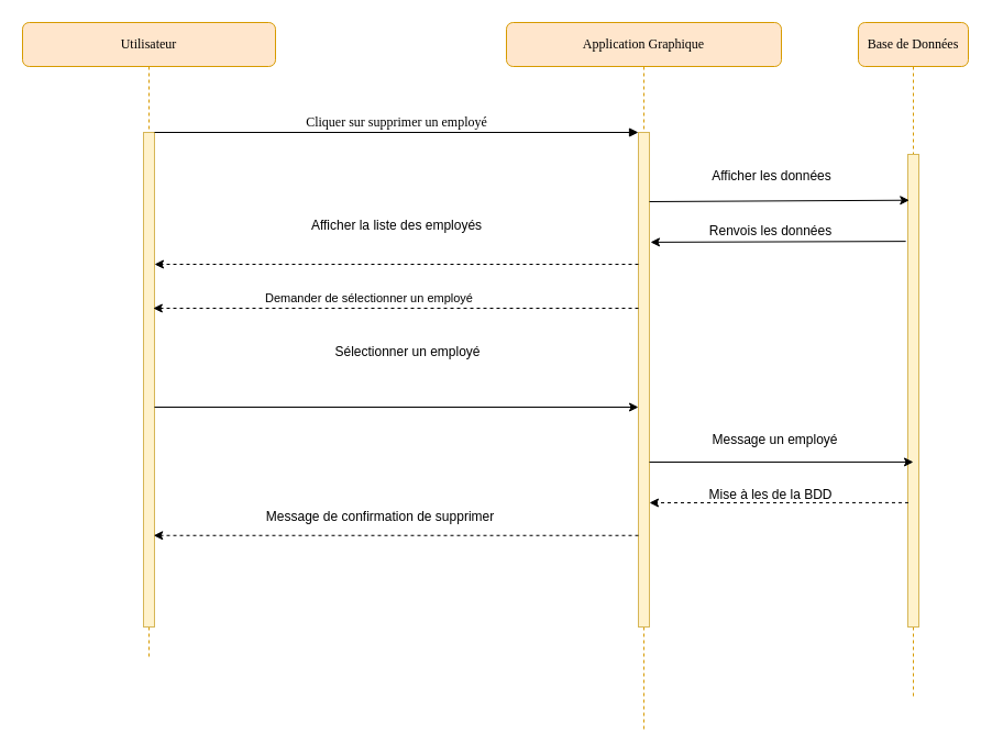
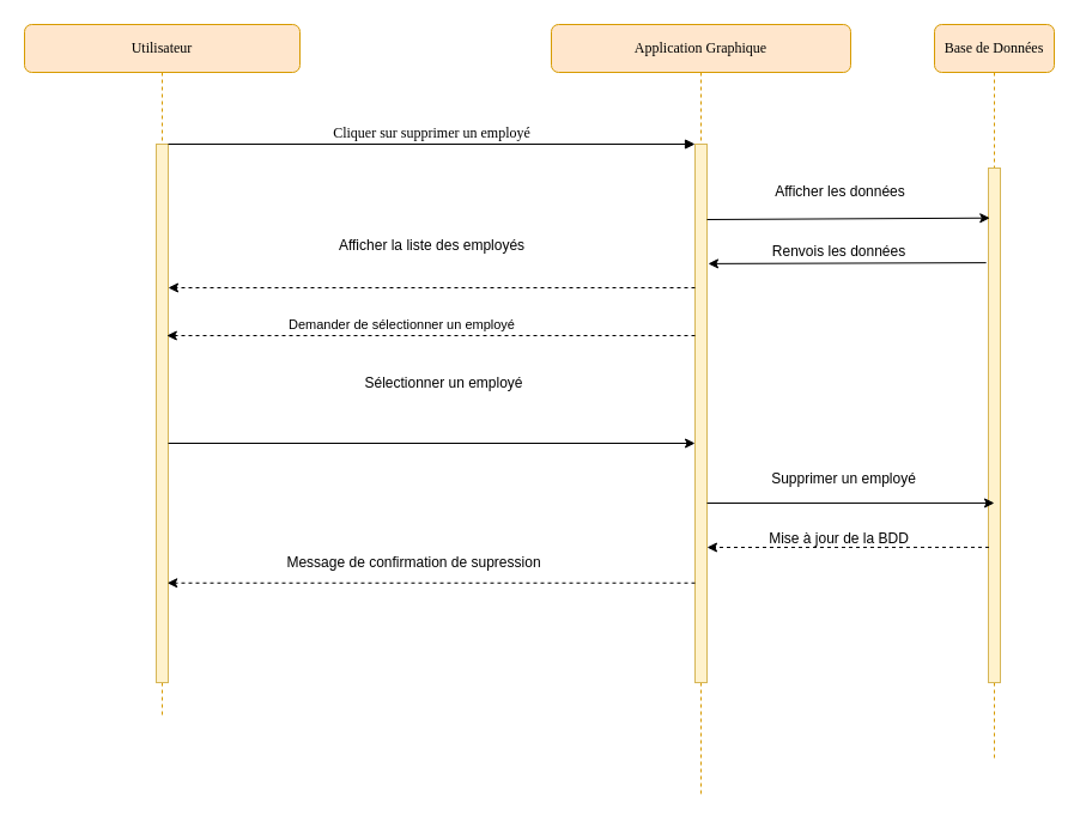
- <mxCell id="20" value="Message un employé" style="text;html=1;align=center;verticalAlign=middle;resizable=0;points=[];autosize=1;strokeColor=none;fillColor=none;" parent="1" vertex="1"><mxGeometry x="634.22" y="390" width="140" height="20" as="geometry" /></mxCell>
+ <mxCell id="20" value="Supprimer un employé" style="text;html=1;align=center;verticalAlign=middle;resizable=0;points=[];autosize=1;strokeColor=none;fillColor=none;" parent="1" vertex="1"><mxGeometry x="634.22" y="390" width="140" height="20" as="geometry" /></mxCell>
- <mxCell id="22" value="Mise à les de la BDD" style="text;html=1;align=center;verticalAlign=middle;resizable=0;points=[];autosize=1;strokeColor=none;fillColor=none;" parent="1" vertex="1"><mxGeometry x="635" y="440" width="130" height="20" as="geometry" /></mxCell>
+ <mxCell id="22" value="Mise à jour de la BDD" style="text;html=1;align=center;verticalAlign=middle;resizable=0;points=[];autosize=1;strokeColor=none;fillColor=none;" parent="1" vertex="1"><mxGeometry x="635" y="440" width="130" height="20" as="geometry" /></mxCell>
- <mxCell id="24" value="Message de confirmation de supprimer" style="text;html=1;align=center;verticalAlign=middle;resizable=0;points=[];autosize=1;strokeColor=none;fillColor=none;" parent="1" vertex="1"><mxGeometry x="230" y="460" width="230" height="20" as="geometry" /></mxCell>
+ <mxCell id="24" value="Message de confirmation de supression" style="text;html=1;align=center;verticalAlign=middle;resizable=0;points=[];autosize=1;strokeColor=none;fillColor=none;" parent="1" vertex="1"><mxGeometry x="230" y="460" width="230" height="20" as="geometry" /></mxCell>
